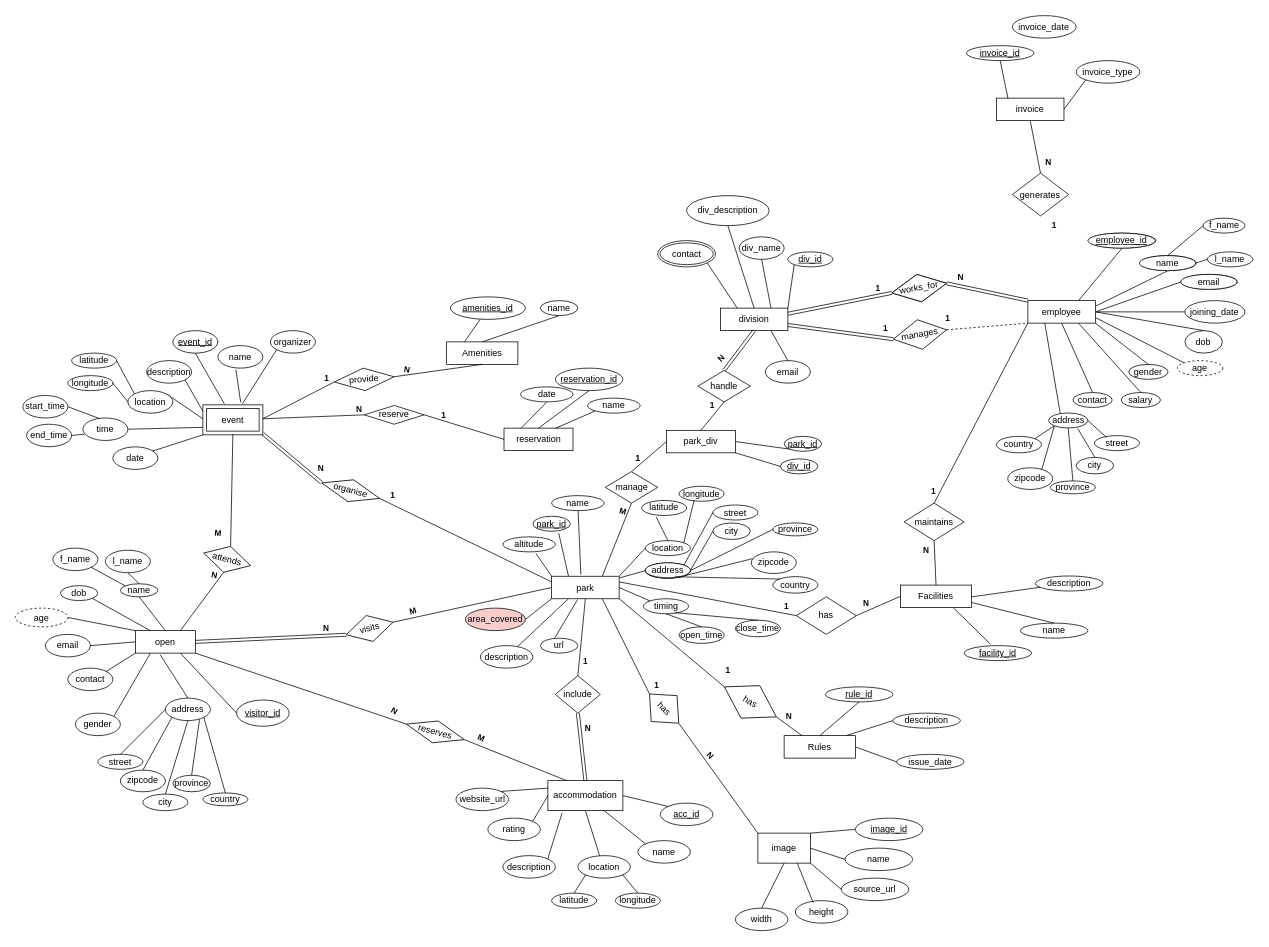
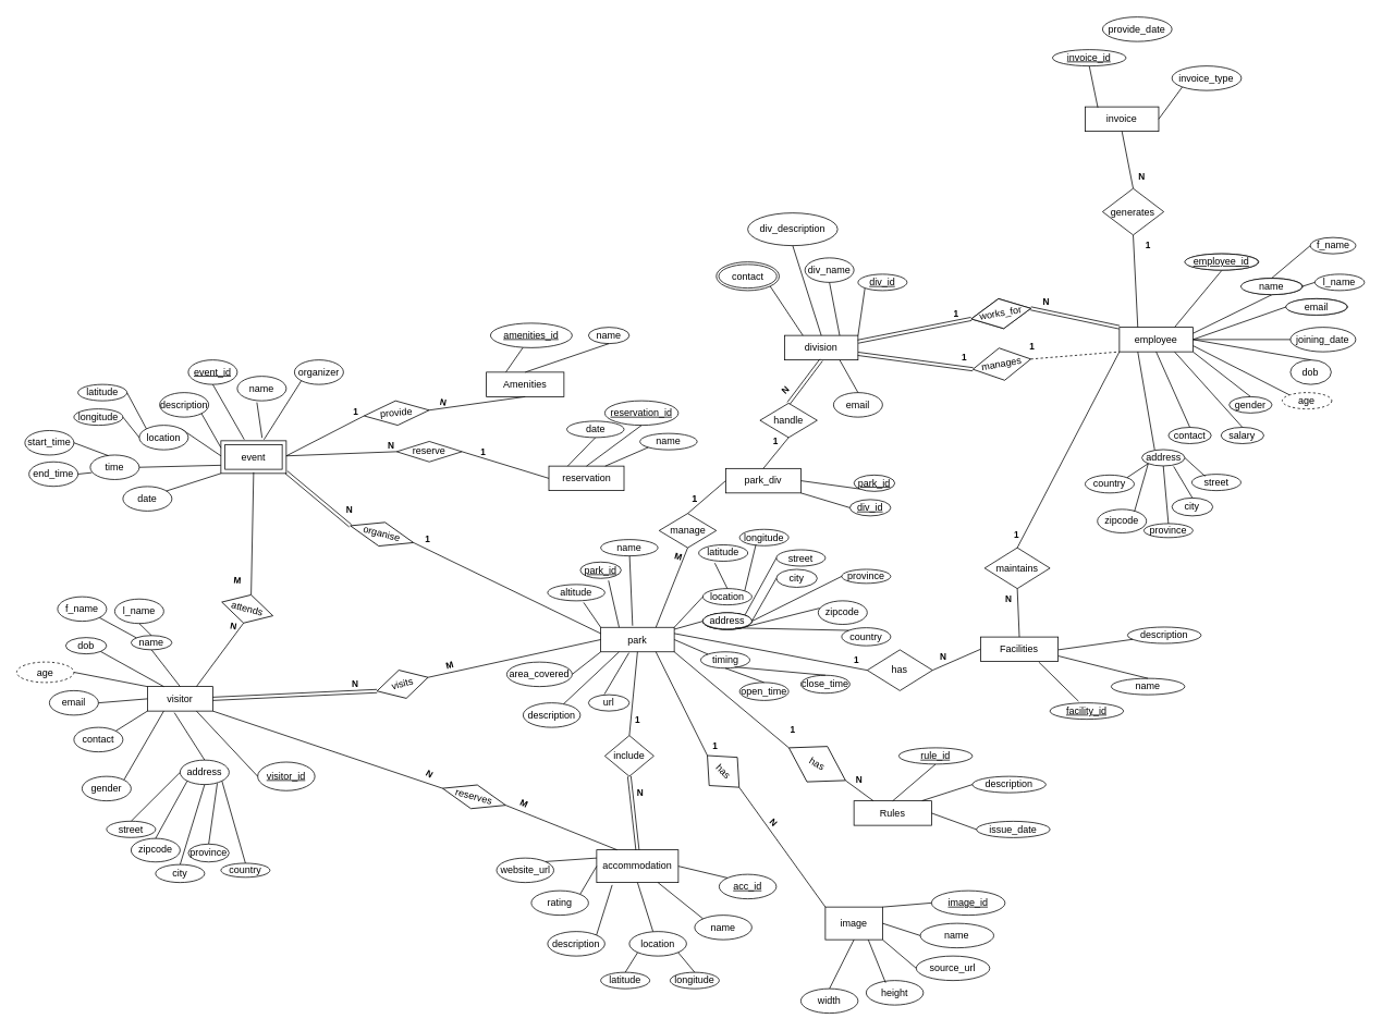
- <mxCell id="253" value="invoice_date" style="ellipse;whiteSpace=wrap;html=1;" vertex="1" parent="1"><mxGeometry x="1349.37" y="20" width="85" height="30" as="geometry" /></mxCell>
+ <mxCell id="253" value="provide_date" style="ellipse;whiteSpace=wrap;html=1;" vertex="1" parent="1"><mxGeometry x="1349.37" y="20" width="85" height="30" as="geometry" /></mxCell>
+ <mxCell id="259" value="" style="endArrow=none;html=1;rounded=0;entryX=0.5;entryY=1;entryDx=0;entryDy=0;exitX=0.25;exitY=0;exitDx=0;exitDy=0;" edge="1" parent="1" target="257" source="226"><mxGeometry width="50" height="50" relative="1" as="geometry"><mxPoint x="1429.37" y="400" as="sourcePoint" /><mxPoint x="1383.12" y="170" as="targetPoint" /></mxGeometry></mxCell>
- <mxCell id="11" value="area_covered" style="ellipse;whiteSpace=wrap;html=1;fillColor=#f8cecc;" vertex="1" parent="1"><mxGeometry x="620" y="810" width="80" height="30" as="geometry" /></mxCell>
+ <mxCell id="11" value="area_covered" style="ellipse;whiteSpace=wrap;html=1;" vertex="1" parent="1"><mxGeometry x="620" y="810" width="80" height="30" as="geometry" /></mxCell>
- <mxCell id="87" value="open" style="rounded=0;whiteSpace=wrap;html=1;" vertex="1" parent="1"><mxGeometry x="180" y="840" width="80" height="30" as="geometry" /></mxCell>
+ <mxCell id="87" value="visitor" style="rounded=0;whiteSpace=wrap;html=1;" vertex="1" parent="1"><mxGeometry x="180" y="840" width="80" height="30" as="geometry" /></mxCell>
